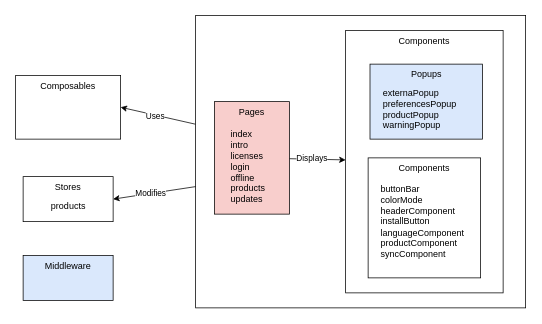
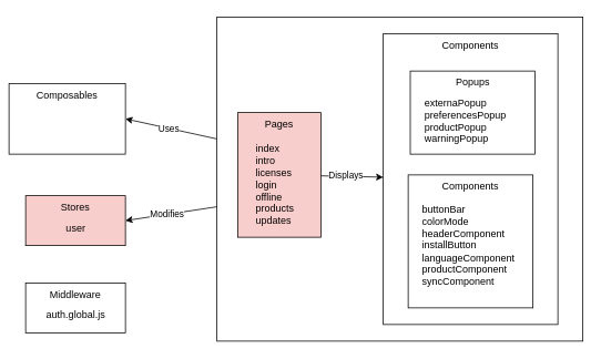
- <mxCell id="17" value="Popups&lt;br&gt;" style="whiteSpace=wrap;html=1;verticalAlign=top;fillColor=#dae8fc;" vertex="1" parent="1"><mxGeometry x="492.5" y="85" width="150" height="100" as="geometry" /></mxCell>
+ <mxCell id="17" value="Popups&lt;br&gt;" style="whiteSpace=wrap;html=1;verticalAlign=top;" vertex="1" parent="1"><mxGeometry x="492.5" y="85" width="150" height="100" as="geometry" /></mxCell>
- <mxCell id="6" value="Composables" style="whiteSpace=wrap;html=1;verticalAlign=top;" vertex="1" parent="1"><mxGeometry x="20" y="100" width="140" height="85" as="geometry" /></mxCell>
+ <mxCell id="6" value="Composables" style="whiteSpace=wrap;html=1;verticalAlign=top;" vertex="1" parent="1"><mxGeometry x="10" y="100" width="140" height="85" as="geometry" /></mxCell>
- <mxCell id="7" value="Stores&lt;br&gt;" style="whiteSpace=wrap;html=1;verticalAlign=top;" vertex="1" parent="1"><mxGeometry x="30" y="235" width="120" height="60" as="geometry" /></mxCell>
+ <mxCell id="7" value="Stores&lt;br&gt;" style="whiteSpace=wrap;html=1;verticalAlign=top;fillColor=#f8cecc;" vertex="1" parent="1"><mxGeometry x="30" y="235" width="120" height="60" as="geometry" /></mxCell>
- <mxCell id="15" value="products" style="text;strokeColor=none;align=center;fillColor=none;html=1;verticalAlign=top;whiteSpace=wrap;rounded=0;" vertex="1" parent="1"><mxGeometry x="46.5" y="260" width="87" height="25" as="geometry" /></mxCell>
+ <mxCell id="15" value="user" style="text;strokeColor=none;align=center;fillColor=none;html=1;verticalAlign=top;whiteSpace=wrap;rounded=0;" vertex="1" parent="1"><mxGeometry x="46.5" y="260" width="87" height="25" as="geometry" /></mxCell>
- <mxCell id="11" value="Middleware" style="whiteSpace=wrap;html=1;verticalAlign=top;fillColor=#dae8fc;" vertex="1" parent="1"><mxGeometry x="30" y="340" width="120" height="60" as="geometry" /></mxCell>
+ <mxCell id="11" value="Middleware" style="whiteSpace=wrap;html=1;verticalAlign=top;" vertex="1" parent="1"><mxGeometry x="30" y="340" width="120" height="60" as="geometry" /></mxCell>
+ <mxCell id="14" value="auth.global.js" style="text;strokeColor=none;align=center;fillColor=none;html=1;verticalAlign=top;whiteSpace=wrap;rounded=0;" vertex="1" parent="1"><mxGeometry x="46.5" y="365" width="87" height="25" as="geometry" /></mxCell>
